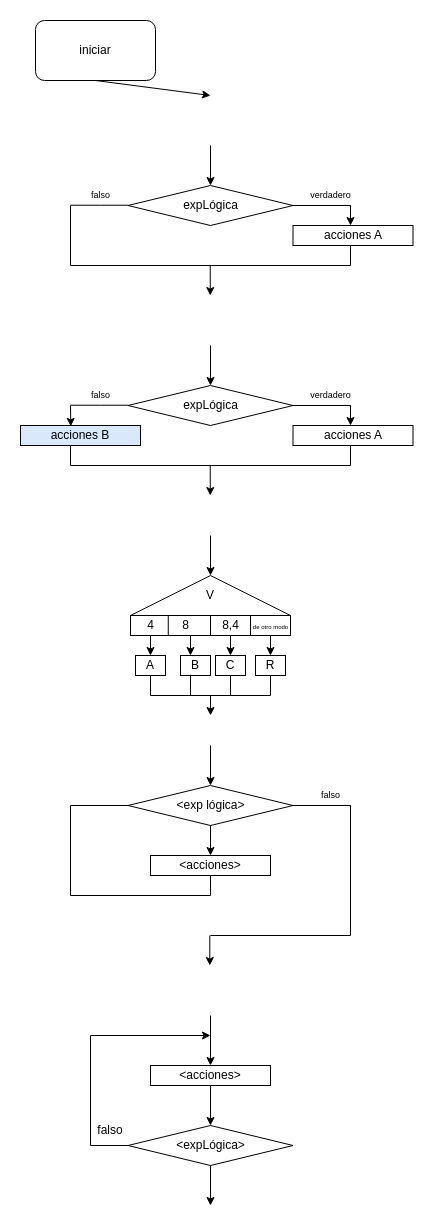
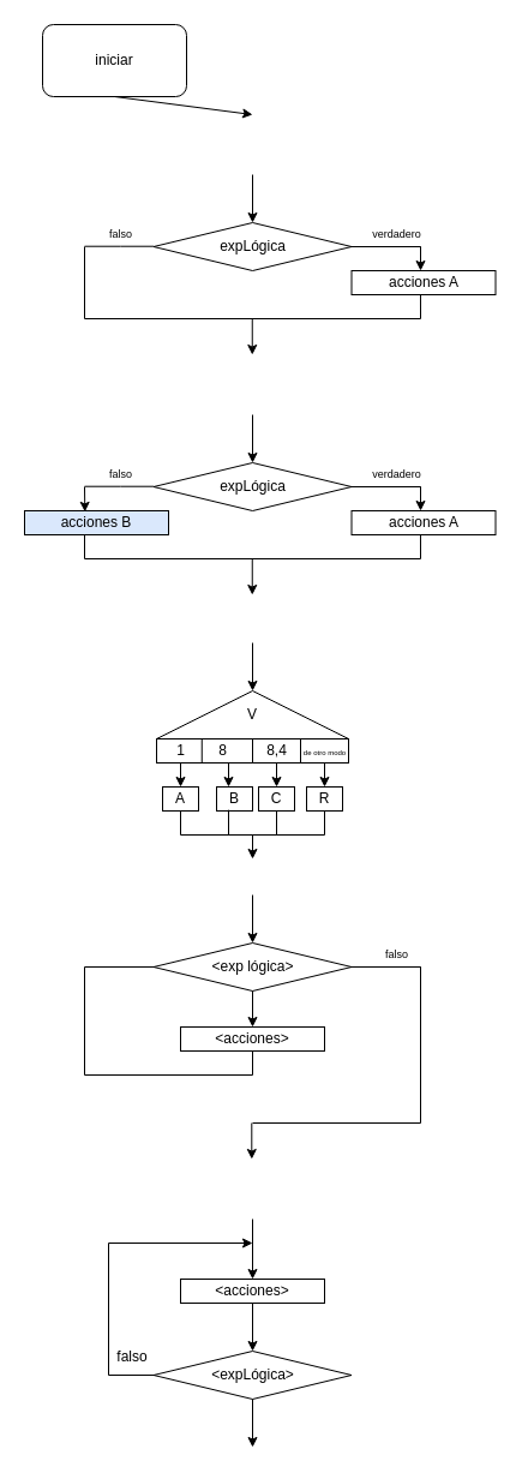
- <mxCell id="44" value="4" style="text;html=1;align=center;verticalAlign=middle;resizable=0;points=[];autosize=1;strokeColor=none;fillColor=none;" vertex="1" parent="1"><mxGeometry x="135" y="610" width="30" height="30" as="geometry" /></mxCell>
+ <mxCell id="44" value="1" style="text;html=1;align=center;verticalAlign=middle;resizable=0;points=[];autosize=1;strokeColor=none;fillColor=none;" vertex="1" parent="1"><mxGeometry x="135" y="610" width="30" height="30" as="geometry" /></mxCell>
